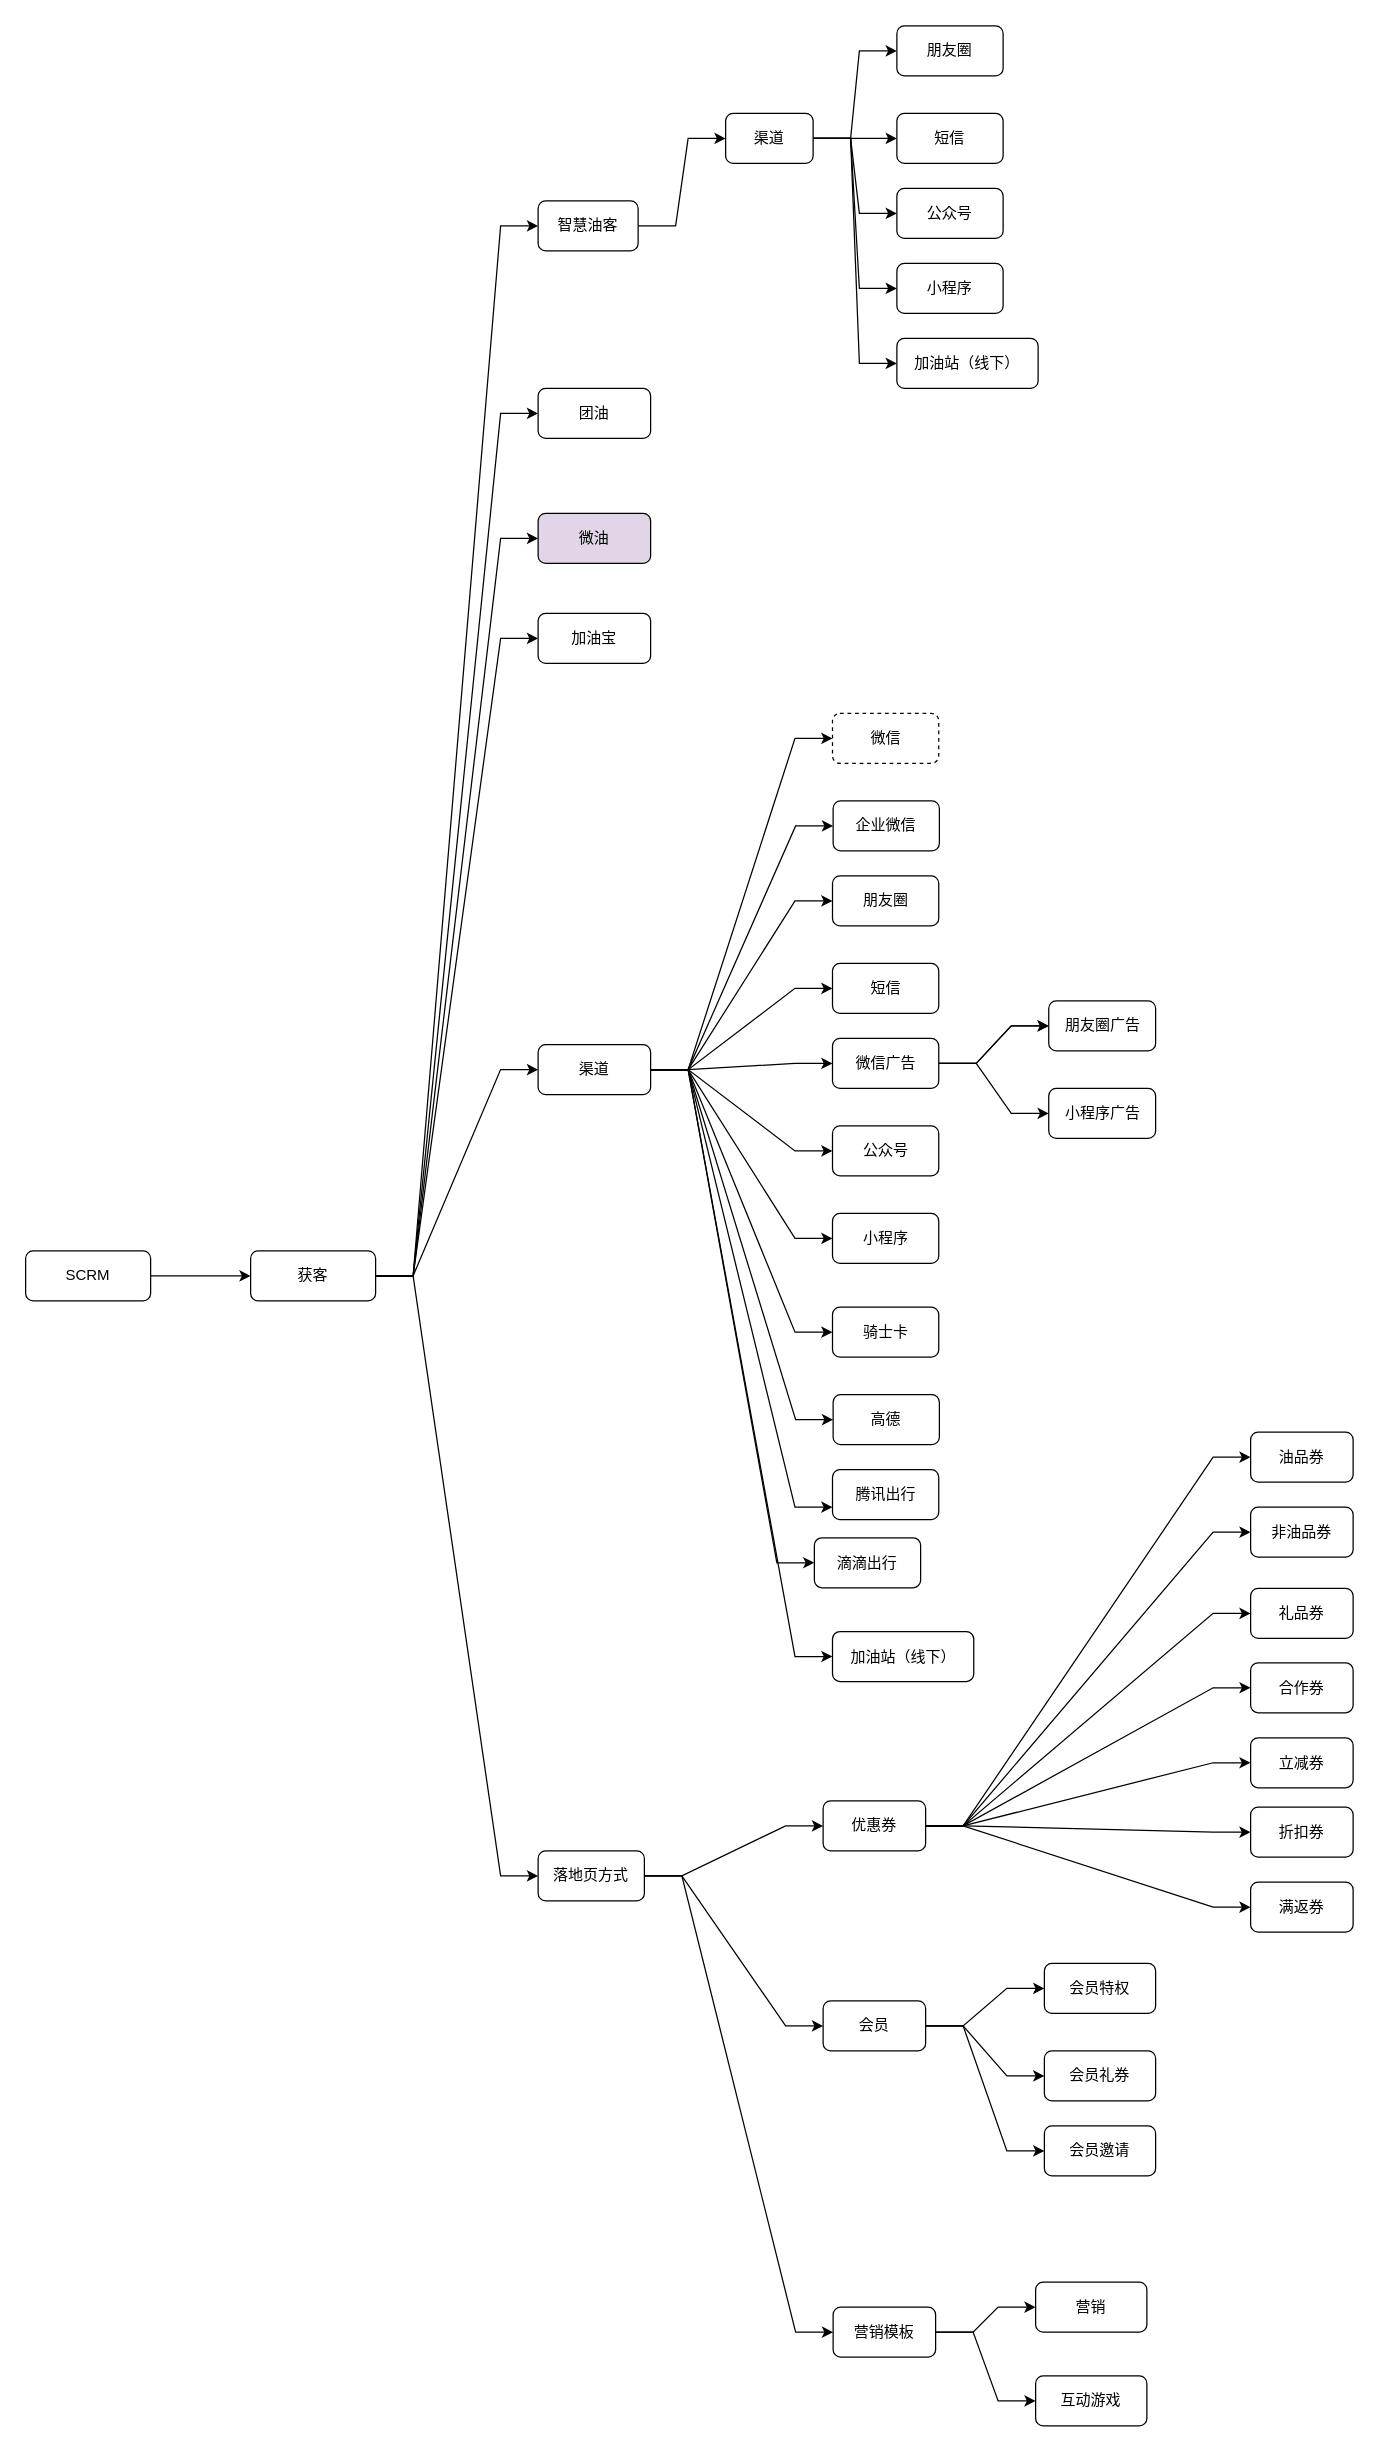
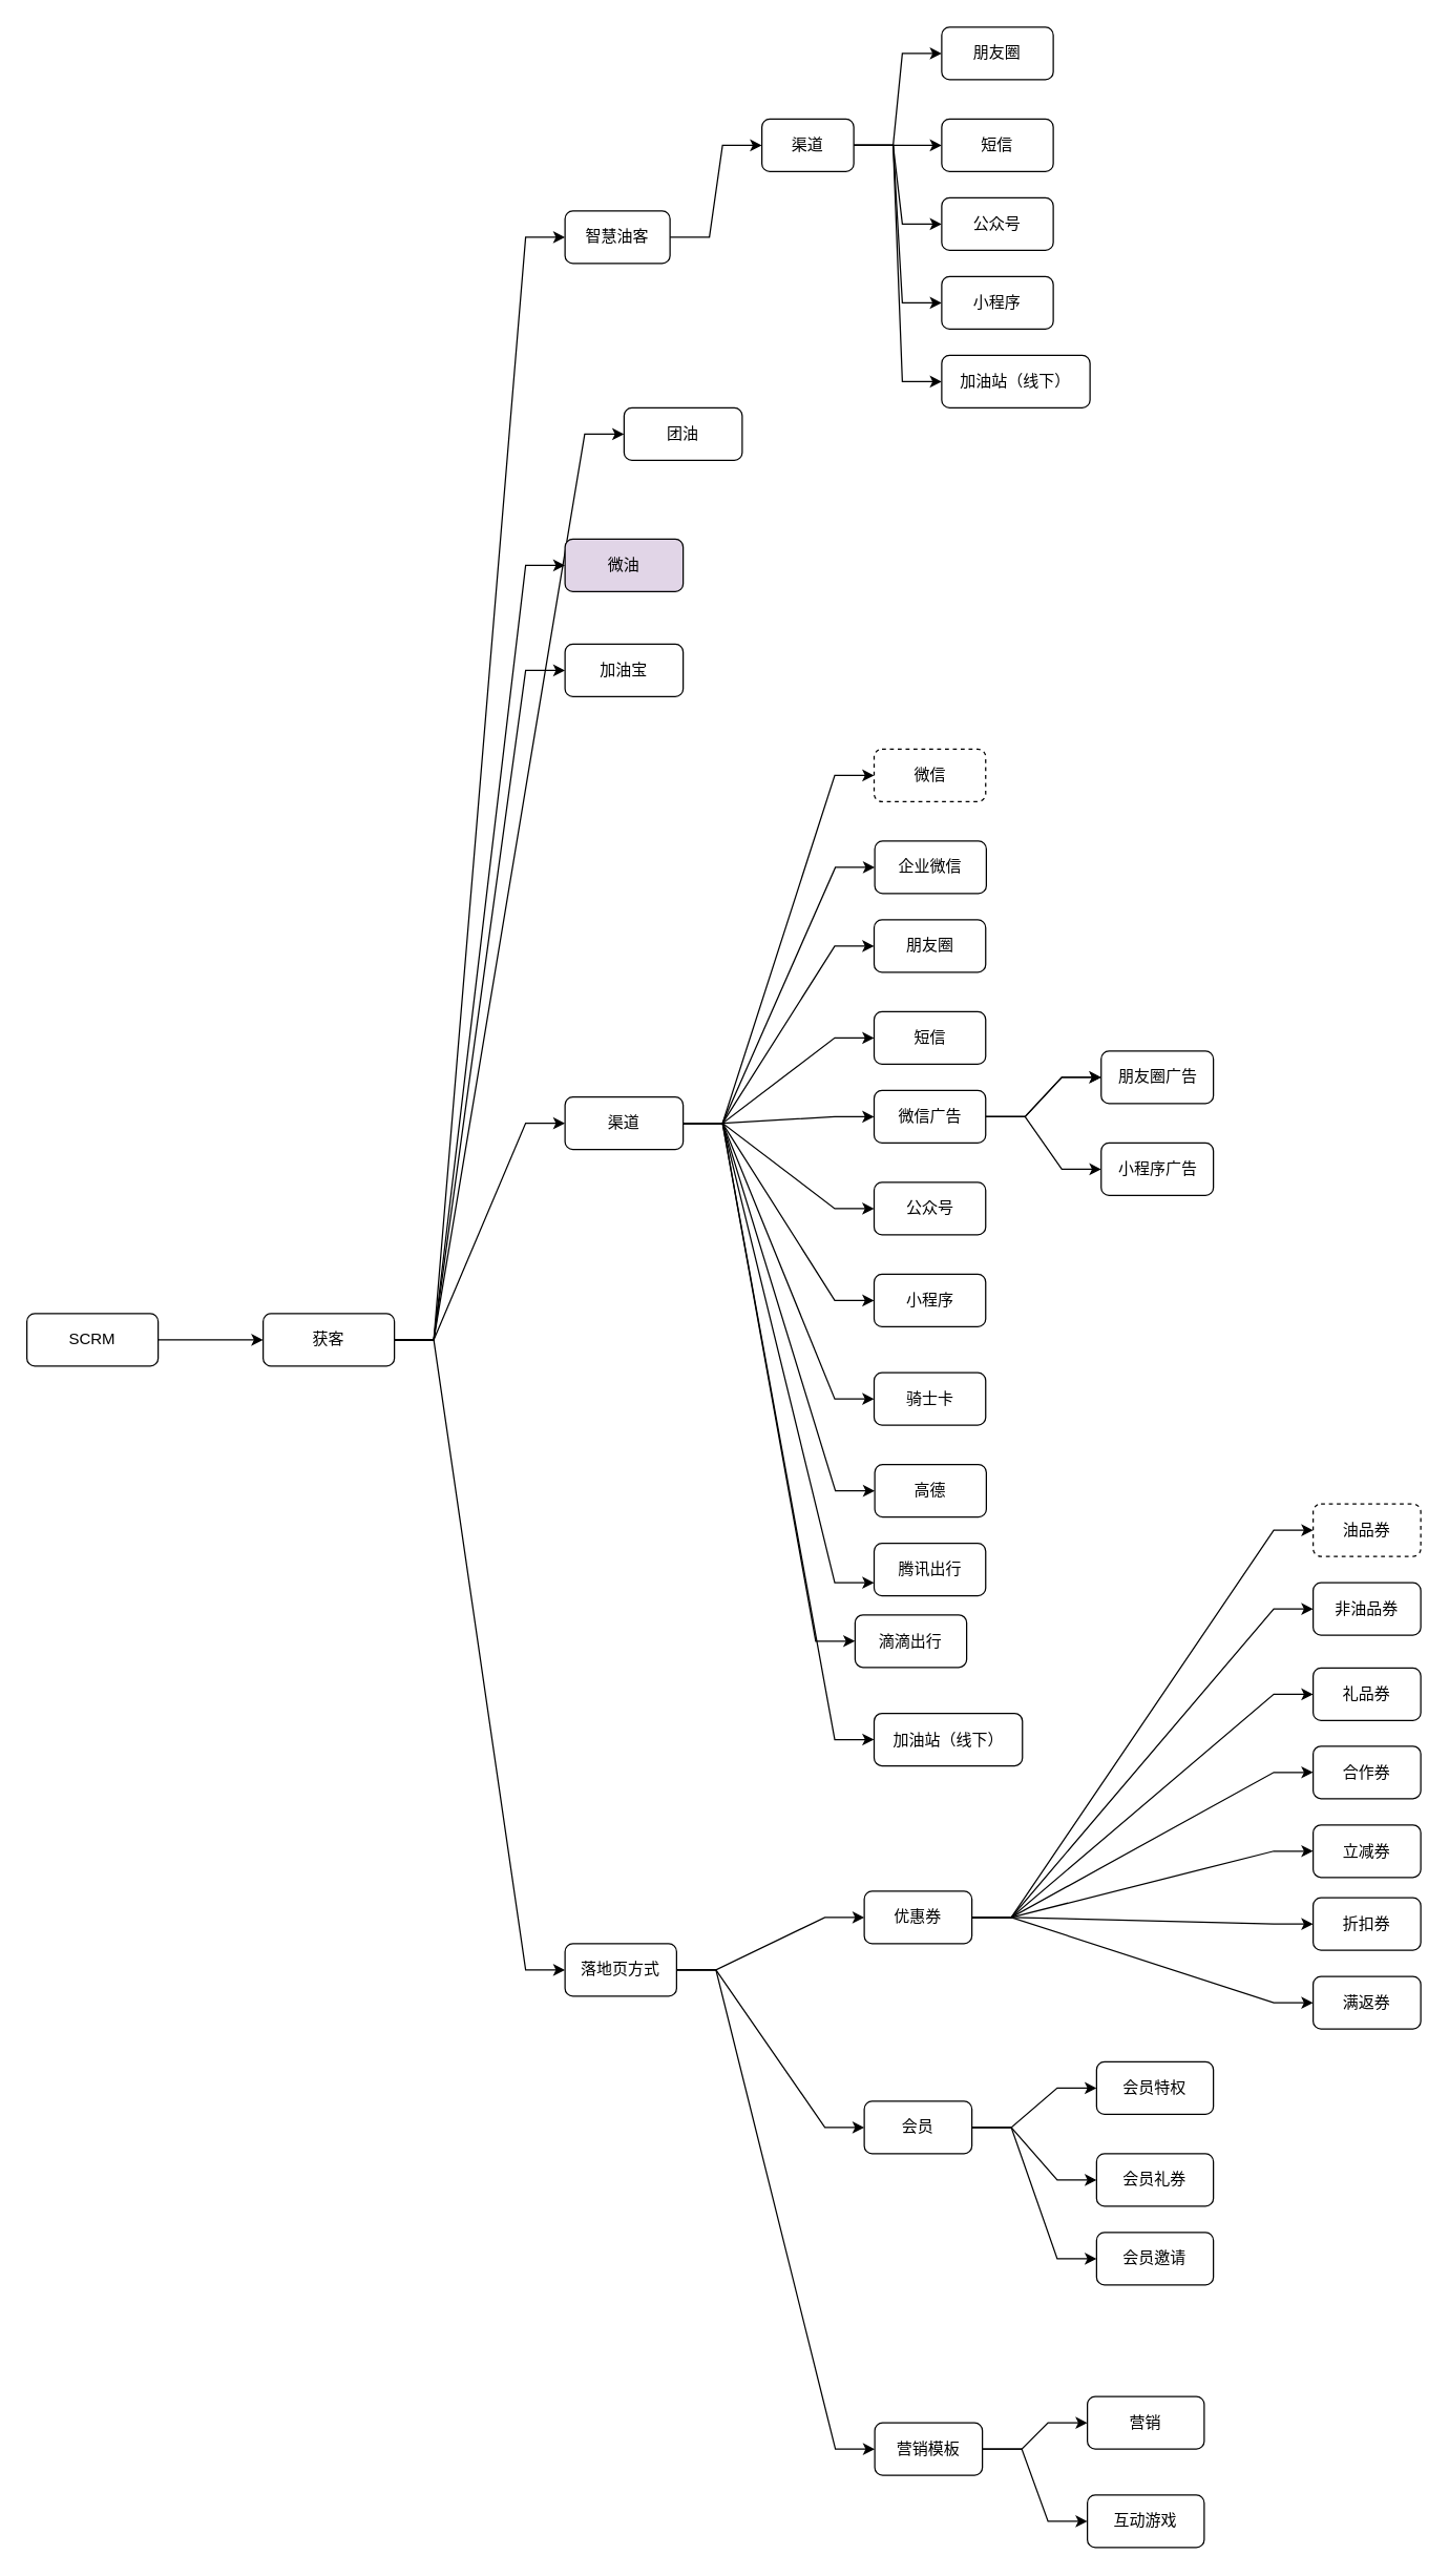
- <mxCell id="12" value="团油" style="whiteSpace=wrap;html=1;rounded=1;" parent="1" vertex="1"><mxGeometry x="430" y="310" width="90" height="40" as="geometry" /></mxCell>
+ <mxCell id="12" value="团油" style="whiteSpace=wrap;html=1;rounded=1;" parent="1" vertex="1"><mxGeometry x="475" y="310" width="90" height="40" as="geometry" /></mxCell>
- <mxCell id="75" value="油品券" style="whiteSpace=wrap;html=1;rounded=1;" parent="1" vertex="1"><mxGeometry x="1000" y="1145" width="82" height="40" as="geometry" /></mxCell>
+ <mxCell id="75" value="油品券" style="whiteSpace=wrap;html=1;rounded=1;dashed=1;" parent="1" vertex="1"><mxGeometry x="1000" y="1145" width="82" height="40" as="geometry" /></mxCell>
